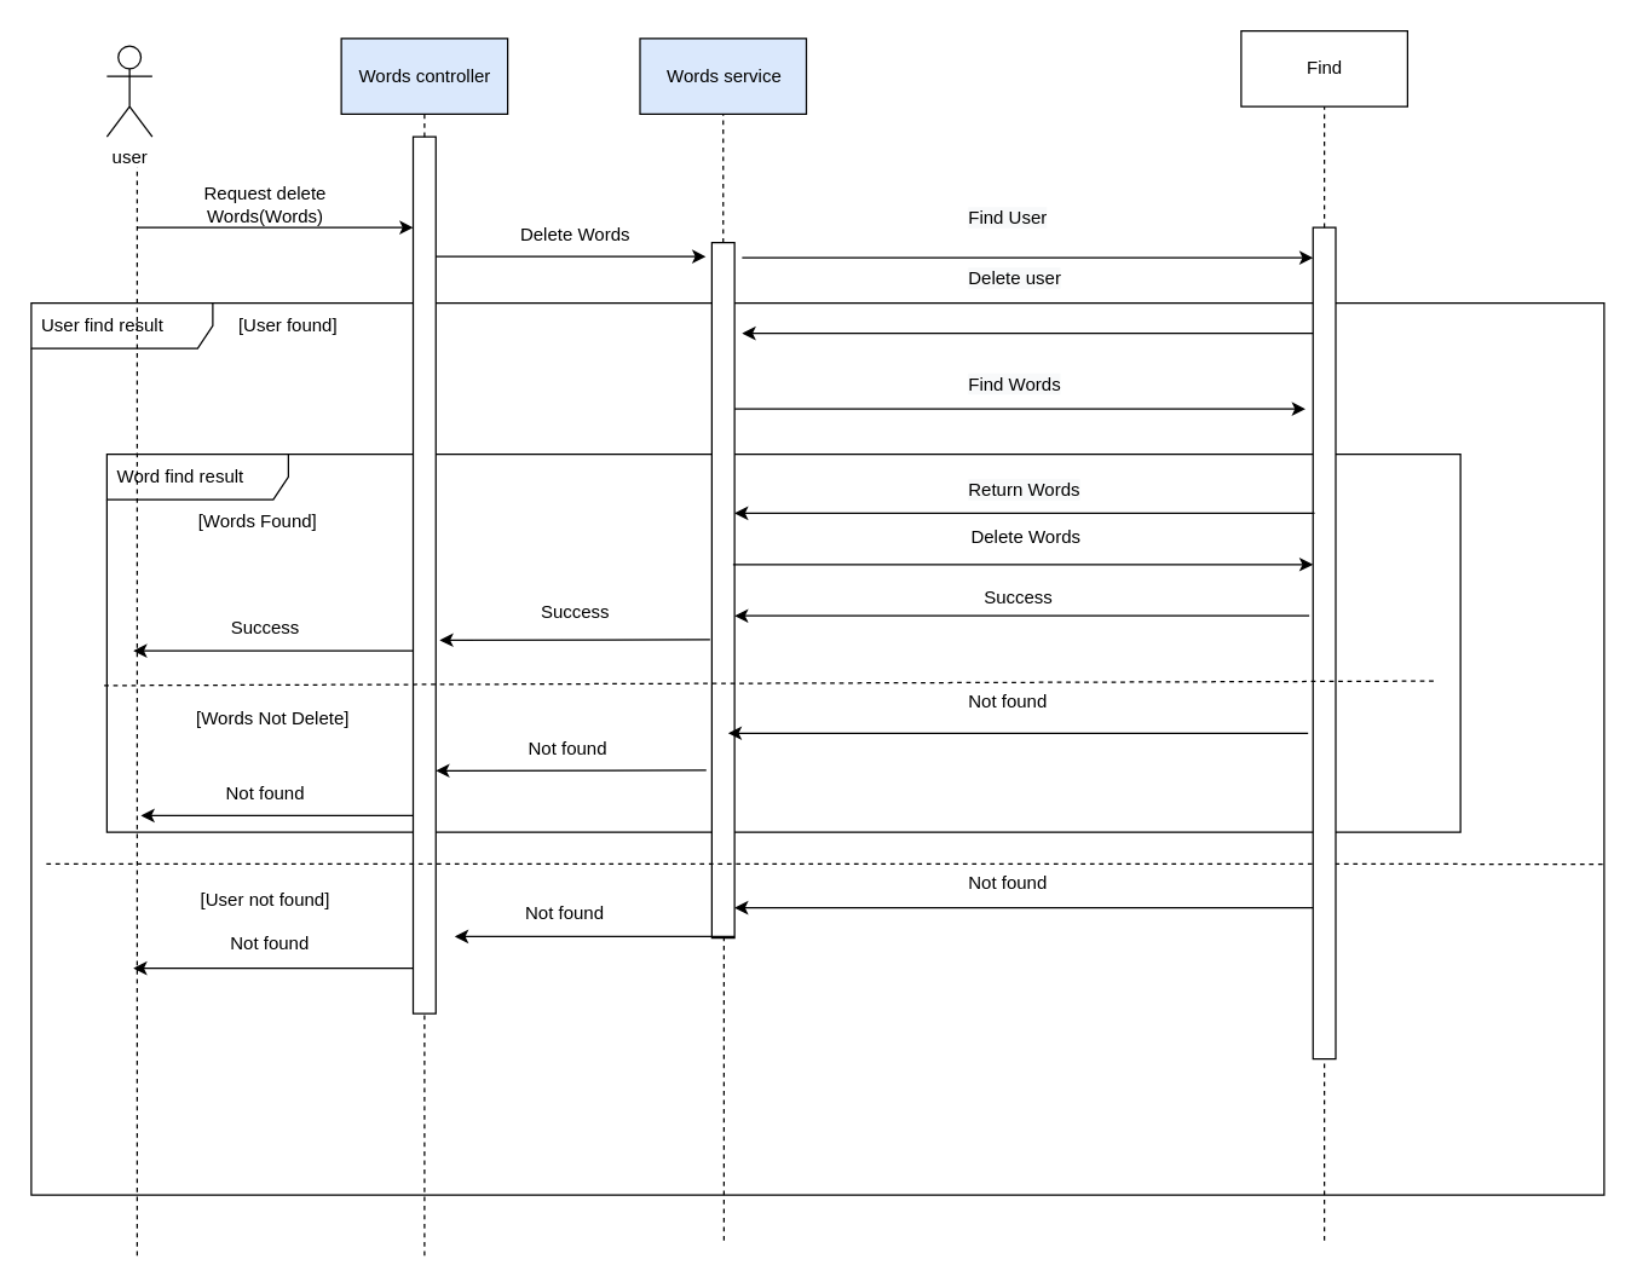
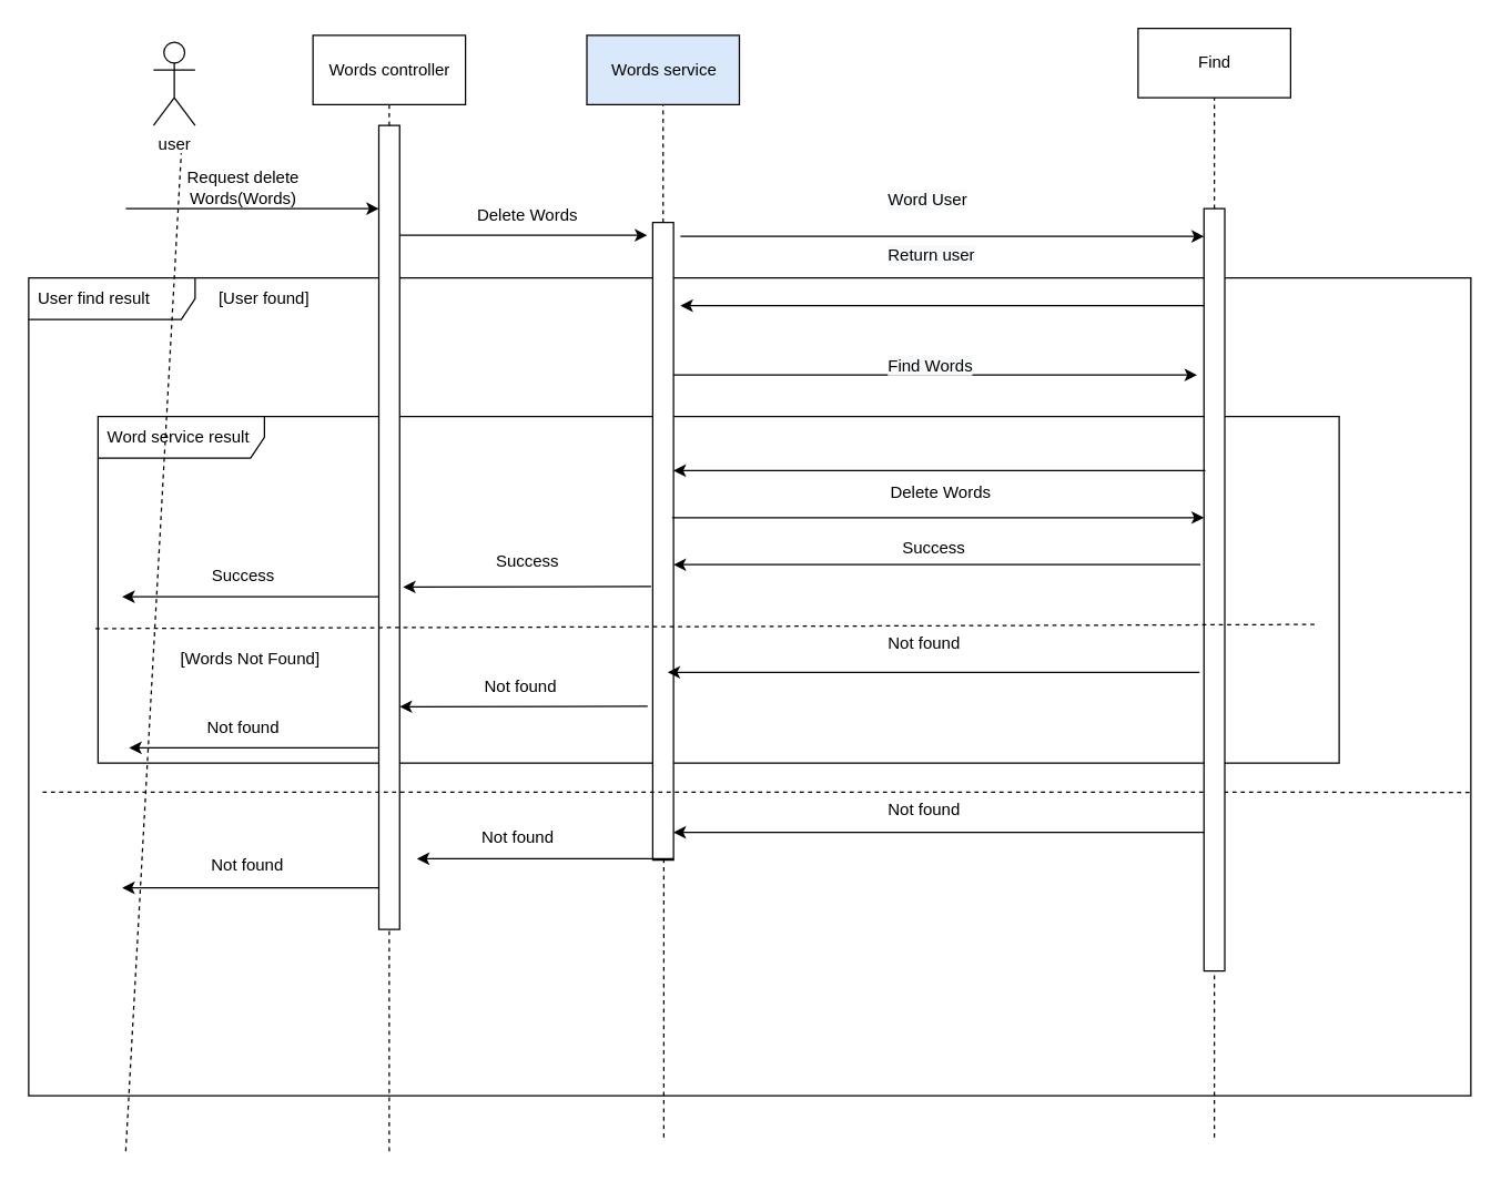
- <mxCell id="13" value="&lt;span style=&quot;&quot;&gt;Words controller&lt;/span&gt;" style="html=1;fillColor=#dae8fc;" parent="1" vertex="1"><mxGeometry x="225" y="25" width="110" height="50" as="geometry" /></mxCell>
+ <mxCell id="13" value="&lt;span style=&quot;&quot;&gt;Words controller&lt;/span&gt;" style="html=1;" parent="1" vertex="1"><mxGeometry x="225" y="25" width="110" height="50" as="geometry" /></mxCell>
- <mxCell id="4" value="user" style="shape=umlActor;verticalLabelPosition=bottom;verticalAlign=top;html=1;outlineConnect=0;" parent="1" vertex="1"><mxGeometry x="70" y="30" width="30" height="60" as="geometry" /></mxCell>
+ <mxCell id="4" value="user" style="shape=umlActor;verticalLabelPosition=bottom;verticalAlign=top;html=1;outlineConnect=0;" parent="1" vertex="1"><mxGeometry x="110" y="30" width="30" height="60" as="geometry" /></mxCell>
- <mxCell id="35" value="&lt;span style=&quot;color: rgb(0, 0, 0); font-family: Helvetica; font-size: 12px; font-style: normal; font-variant-ligatures: normal; font-variant-caps: normal; font-weight: 400; letter-spacing: normal; orphans: 2; text-align: center; text-indent: 0px; text-transform: none; widows: 2; word-spacing: 0px; -webkit-text-stroke-width: 0px; background-color: rgb(248, 249, 250); text-decoration-thickness: initial; text-decoration-style: initial; text-decoration-color: initial; float: none; display: inline !important;&quot;&gt;Find User&lt;/span&gt;" style="text;whiteSpace=wrap;html=1;" parent="1" vertex="1"><mxGeometry x="637.5" y="130" width="80" height="30" as="geometry" /></mxCell>
+ <mxCell id="35" value="&lt;span style=&quot;color: rgb(0, 0, 0); font-family: Helvetica; font-size: 12px; font-style: normal; font-variant-ligatures: normal; font-variant-caps: normal; font-weight: 400; letter-spacing: normal; orphans: 2; text-align: center; text-indent: 0px; text-transform: none; widows: 2; word-spacing: 0px; -webkit-text-stroke-width: 0px; background-color: rgb(248, 249, 250); text-decoration-thickness: initial; text-decoration-style: initial; text-decoration-color: initial; float: none; display: inline !important;&quot;&gt;Word User&lt;/span&gt;" style="text;whiteSpace=wrap;html=1;" parent="1" vertex="1"><mxGeometry x="637.5" y="130" width="80" height="30" as="geometry" /></mxCell>
- <mxCell id="34" value="&lt;span style=&quot;color: rgb(0, 0, 0); font-family: Helvetica; font-size: 12px; font-style: normal; font-variant-ligatures: normal; font-variant-caps: normal; font-weight: 400; letter-spacing: normal; orphans: 2; text-align: center; text-indent: 0px; text-transform: none; widows: 2; word-spacing: 0px; -webkit-text-stroke-width: 0px; background-color: rgb(248, 249, 250); text-decoration-thickness: initial; text-decoration-style: initial; text-decoration-color: initial; float: none; display: inline !important;&quot;&gt;Delete user&lt;/span&gt;" style="text;whiteSpace=wrap;html=1;" parent="1" vertex="1"><mxGeometry x="637.5" y="170" width="80" height="30" as="geometry" /></mxCell>
+ <mxCell id="34" value="&lt;span style=&quot;color: rgb(0, 0, 0); font-family: Helvetica; font-size: 12px; font-style: normal; font-variant-ligatures: normal; font-variant-caps: normal; font-weight: 400; letter-spacing: normal; orphans: 2; text-align: center; text-indent: 0px; text-transform: none; widows: 2; word-spacing: 0px; -webkit-text-stroke-width: 0px; background-color: rgb(248, 249, 250); text-decoration-thickness: initial; text-decoration-style: initial; text-decoration-color: initial; float: none; display: inline !important;&quot;&gt;Return user&lt;/span&gt;" style="text;whiteSpace=wrap;html=1;" parent="1" vertex="1"><mxGeometry x="637.5" y="170" width="80" height="30" as="geometry" /></mxCell>
- <mxCell id="37" value="&lt;span style=&quot;color: rgb(0, 0, 0); font-family: Helvetica; font-size: 12px; font-style: normal; font-variant-ligatures: normal; font-variant-caps: normal; font-weight: 400; letter-spacing: normal; orphans: 2; text-align: center; text-indent: 0px; text-transform: none; widows: 2; word-spacing: 0px; -webkit-text-stroke-width: 0px; background-color: rgb(248, 249, 250); text-decoration-thickness: initial; text-decoration-style: initial; text-decoration-color: initial; float: none; display: inline !important;&quot;&gt;Find Words&lt;/span&gt;" style="text;whiteSpace=wrap;html=1;" parent="1" vertex="1"><mxGeometry x="637.5" y="240" width="80" height="30" as="geometry" /></mxCell>
+ <mxCell id="37" value="&lt;span style=&quot;color: rgb(0, 0, 0); font-family: Helvetica; font-size: 12px; font-style: normal; font-variant-ligatures: normal; font-variant-caps: normal; font-weight: 400; letter-spacing: normal; orphans: 2; text-align: center; text-indent: 0px; text-transform: none; widows: 2; word-spacing: 0px; -webkit-text-stroke-width: 0px; background-color: rgb(248, 249, 250); text-decoration-thickness: initial; text-decoration-style: initial; text-decoration-color: initial; float: none; display: inline !important;&quot;&gt;Find Words&lt;/span&gt;" style="text;whiteSpace=wrap;html=1;" parent="1" vertex="1"><mxGeometry x="637.5" y="250" width="80" height="30" as="geometry" /></mxCell>
- <mxCell id="3" value="Word find result" style="shape=umlFrame;whiteSpace=wrap;html=1;width=120;height=30;boundedLbl=1;verticalAlign=middle;align=left;spacingLeft=5;" parent="1" vertex="1"><mxGeometry x="70" y="300" width="895" height="250" as="geometry" /></mxCell>
+ <mxCell id="3" value="Word service result" style="shape=umlFrame;whiteSpace=wrap;html=1;width=120;height=30;boundedLbl=1;verticalAlign=middle;align=left;spacingLeft=5;" parent="1" vertex="1"><mxGeometry x="70" y="300" width="895" height="250" as="geometry" /></mxCell>
- <mxCell id="44" value="&lt;span style=&quot;color: rgb(0, 0, 0); font-family: Helvetica; font-size: 12px; font-style: normal; font-variant-ligatures: normal; font-variant-caps: normal; font-weight: 400; letter-spacing: normal; orphans: 2; text-align: center; text-indent: 0px; text-transform: none; widows: 2; word-spacing: 0px; -webkit-text-stroke-width: 0px; background-color: rgb(248, 249, 250); text-decoration-thickness: initial; text-decoration-style: initial; text-decoration-color: initial; float: none; display: inline !important;&quot;&gt;Return Words&lt;/span&gt;" style="text;whiteSpace=wrap;html=1;" parent="1" vertex="1"><mxGeometry x="637.5" y="310" width="80" height="30" as="geometry" /></mxCell>
- <mxCell id="40" value="[Words Found]" style="text;html=1;strokeColor=none;fillColor=none;align=center;verticalAlign=middle;whiteSpace=wrap;rounded=0;" parent="1" vertex="1"><mxGeometry x="120" y="330" width="100" height="30" as="geometry" /></mxCell>
- <mxCell id="42" value="[Words Not Delete]" style="text;html=1;strokeColor=none;fillColor=none;align=center;verticalAlign=middle;whiteSpace=wrap;rounded=0;" parent="1" vertex="1"><mxGeometry x="110" y="460" width="140" height="30" as="geometry" /></mxCell>
+ <mxCell id="42" value="[Words Not Found]" style="text;html=1;strokeColor=none;fillColor=none;align=center;verticalAlign=middle;whiteSpace=wrap;rounded=0;" parent="1" vertex="1"><mxGeometry x="110" y="460" width="140" height="30" as="geometry" /></mxCell>
- <mxCell id="52" value="[User not found]" style="text;html=1;strokeColor=none;fillColor=none;align=center;verticalAlign=middle;whiteSpace=wrap;rounded=0;" parent="1" vertex="1"><mxGeometry x="130" y="580" width="90" height="30" as="geometry" /></mxCell>
